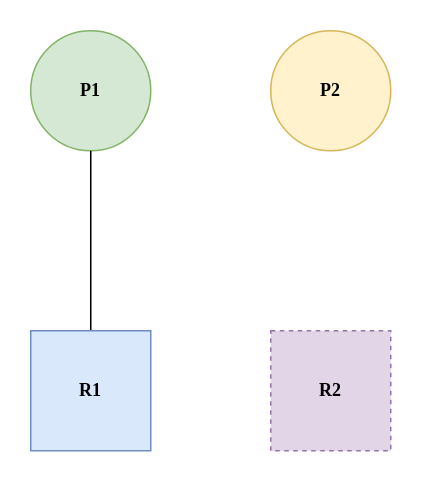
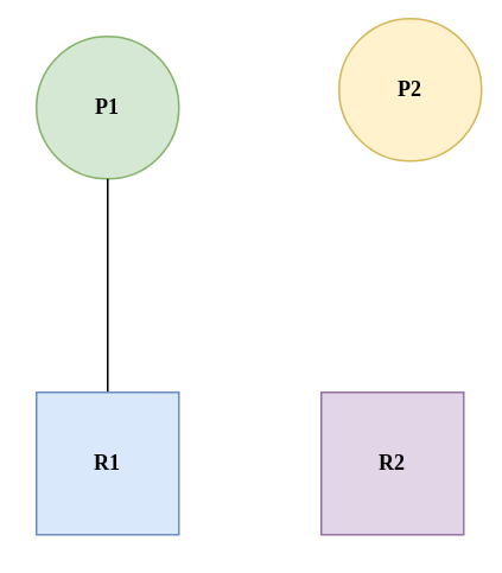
- <mxCell id="3" value="P2" style="ellipse;whiteSpace=wrap;html=1;aspect=fixed;fillColor=#fff2cc;strokeColor=#d6b656;fontFamily=Fira Sans;fontStyle=1" vertex="1" parent="1"><mxGeometry x="180" y="20" width="80" height="80" as="geometry" /></mxCell>
+ <mxCell id="3" value="P2" style="ellipse;whiteSpace=wrap;html=1;aspect=fixed;fillColor=#fff2cc;strokeColor=#d6b656;fontFamily=Fira Sans;fontStyle=1" vertex="1" parent="1"><mxGeometry x="190" y="10" width="80" height="80" as="geometry" /></mxCell>
- <mxCell id="6" value="R2" style="whiteSpace=wrap;html=1;aspect=fixed;fillColor=#e1d5e7;strokeColor=#9673a6;fontFamily=Fira Sans;fontStyle=1;dashed=1;" vertex="1" parent="1"><mxGeometry x="180" y="220" width="80" height="80" as="geometry" /></mxCell>
+ <mxCell id="6" value="R2" style="whiteSpace=wrap;html=1;aspect=fixed;fillColor=#e1d5e7;strokeColor=#9673a6;fontFamily=Fira Sans;fontStyle=1" vertex="1" parent="1"><mxGeometry x="180" y="220" width="80" height="80" as="geometry" /></mxCell>
